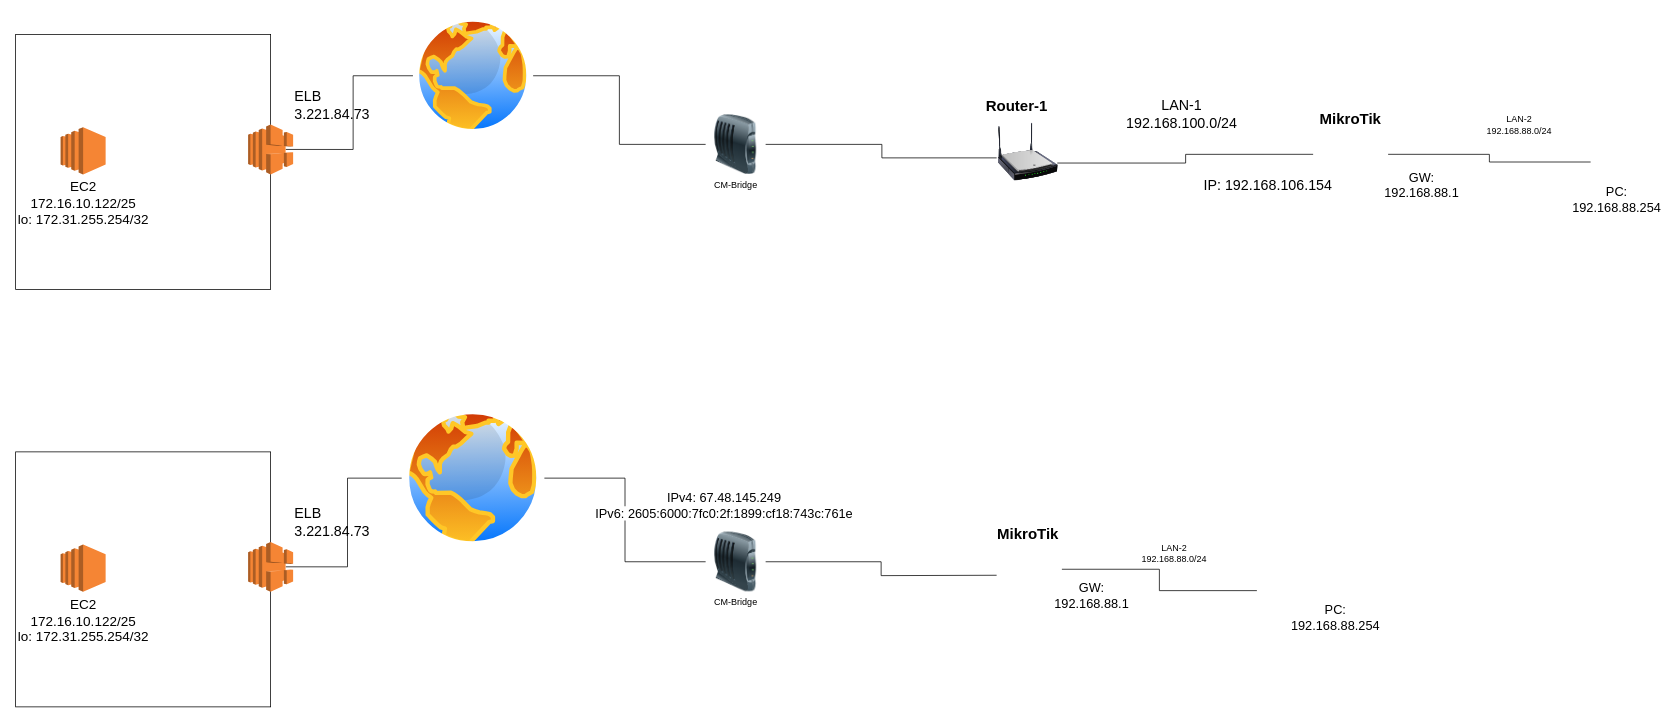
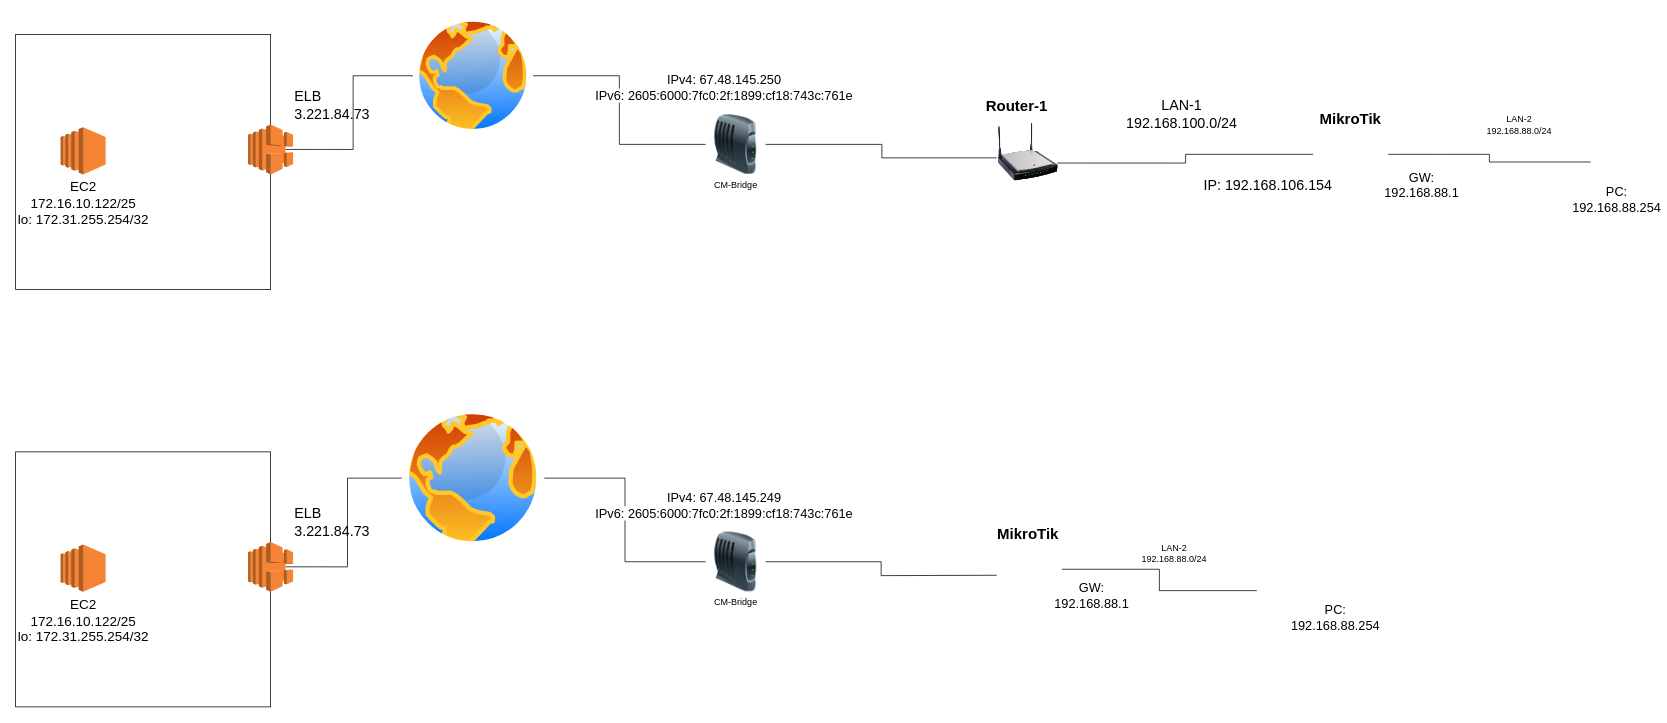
+ <mxCell id="11" value="&lt;span style=&quot;background-color: rgb(255, 255, 255); font-size: 17px;&quot;&gt;IPv4: 67.48.145.250&lt;br style=&quot;font-size: 17px;&quot;&gt;IPv6: 2605:6000:7fc0:2f:1899:cf18:743c:761e&lt;br style=&quot;font-size: 17px;&quot;&gt;&lt;/span&gt;" style="text;html=1;strokeColor=none;fillColor=none;align=center;verticalAlign=middle;whiteSpace=wrap;rounded=0;fontSize=17;" vertex="1" parent="1"><mxGeometry x="790" y="102" width="350" height="30" as="geometry" /></mxCell>
